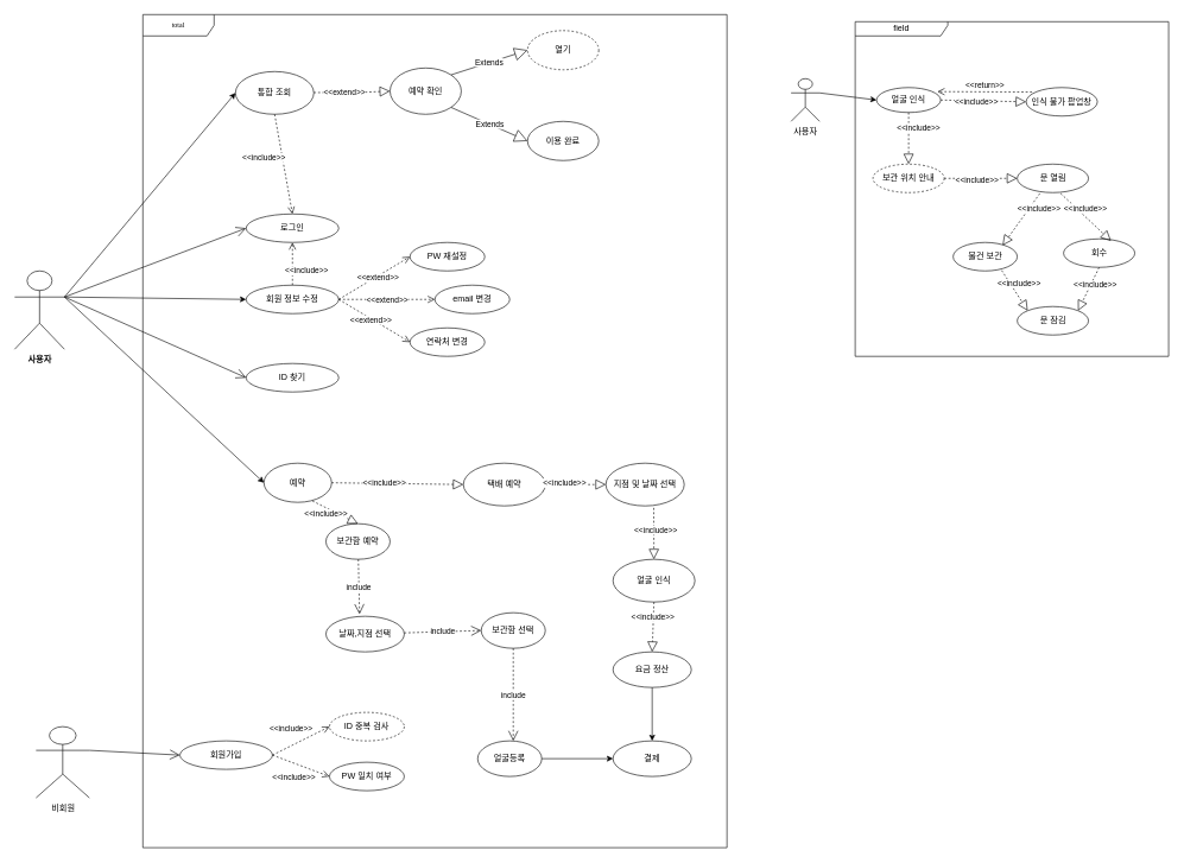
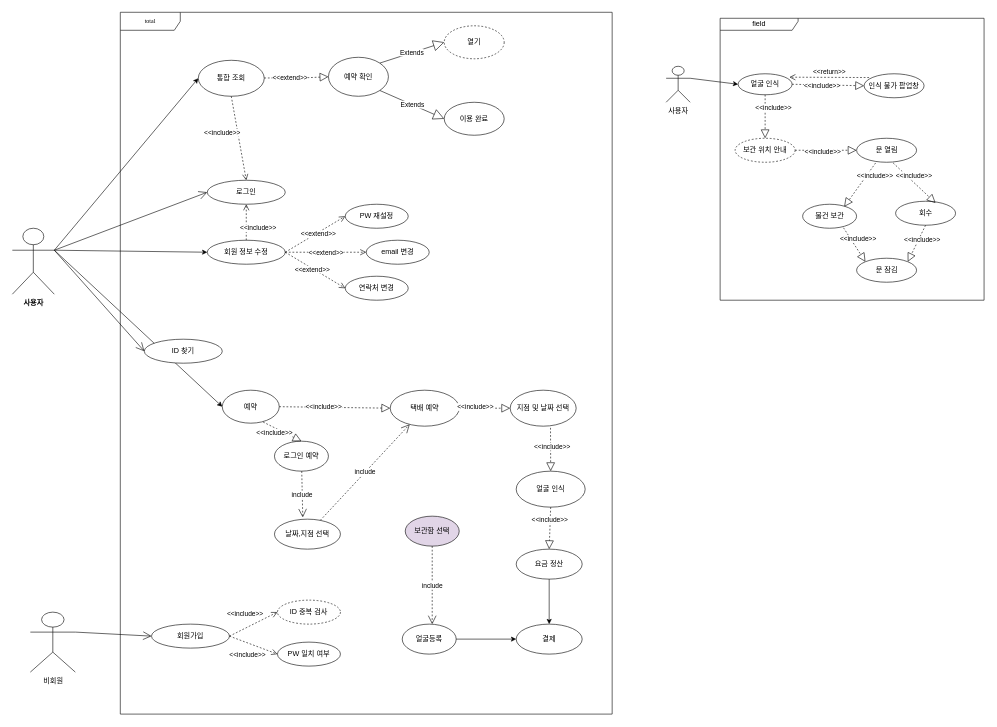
- <mxCell id="60" value="ID 찾기" style="ellipse;whiteSpace=wrap;html=1;" vertex="1" parent="1"><mxGeometry x="345" y="510" width="130" height="40" as="geometry" /></mxCell>
+ <mxCell id="60" value="ID 찾기" style="ellipse;whiteSpace=wrap;html=1;" vertex="1" parent="1"><mxGeometry x="240" y="565" width="130" height="40" as="geometry" /></mxCell>
- <mxCell id="21" value="보관함 예약" style="ellipse;whiteSpace=wrap;html=1;" vertex="1" parent="1"><mxGeometry x="457" y="735" width="90" height="50" as="geometry" /></mxCell>
+ <mxCell id="21" value="로그인 예약" style="ellipse;whiteSpace=wrap;html=1;" vertex="1" parent="1"><mxGeometry x="457" y="735" width="90" height="50" as="geometry" /></mxCell>
- <mxCell id="24" value="보관함 선택" style="ellipse;whiteSpace=wrap;html=1;" vertex="1" parent="1"><mxGeometry x="675" y="860" width="90" height="50" as="geometry" /></mxCell>
+ <mxCell id="24" value="보관함 선택" style="ellipse;whiteSpace=wrap;html=1;fillColor=#e1d5e7;" vertex="1" parent="1"><mxGeometry x="675" y="860" width="90" height="50" as="geometry" /></mxCell>
- <mxCell id="31" value="include" style="endArrow=open;endSize=12;dashed=1;html=1;rounded=0;entryX=0;entryY=0.5;entryDx=0;entryDy=0;" edge="1" parent="1" source="28" target="24"><mxGeometry width="160" relative="1" as="geometry"><mxPoint x="400" y="930" as="sourcePoint" /><mxPoint x="670" y="880" as="targetPoint" /></mxGeometry></mxCell>
+ <mxCell id="31" value="include" style="endArrow=open;endSize=12;dashed=1;html=1;rounded=0;" edge="1" parent="1" source="28" target="4"><mxGeometry width="160" relative="1" as="geometry"><mxPoint x="400" y="930" as="sourcePoint" /><mxPoint x="670" y="880" as="targetPoint" /></mxGeometry></mxCell>
